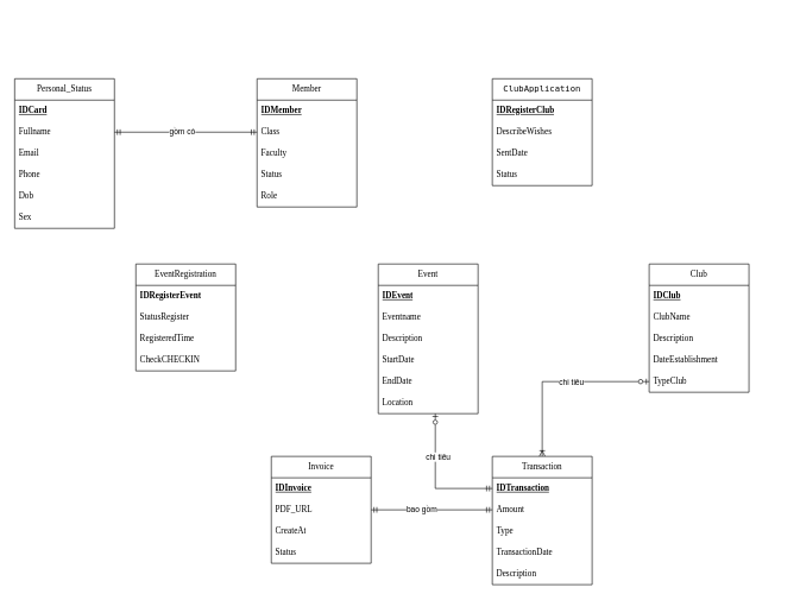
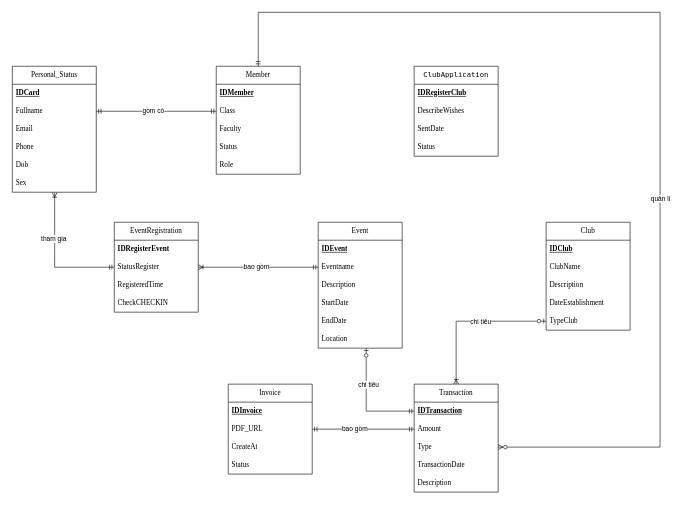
+ <mxCell id="2" style="edgeStyle=orthogonalEdgeStyle;rounded=0;orthogonalLoop=1;jettySize=auto;html=1;entryX=1;entryY=0.5;entryDx=0;entryDy=0;exitX=0.5;exitY=0;exitDx=0;exitDy=0;startArrow=ERmandOne;startFill=0;endArrow=ERzeroToMany;endFill=0;" edge="1" parent="1" source="4" target="45"><mxGeometry relative="1" as="geometry"><Array as="points"><mxPoint x="430" y="20" /><mxPoint x="1100" y="20" /><mxPoint x="1100" y="745" /></Array></mxGeometry></mxCell>
+ <mxCell id="3" value="quản lí" style="edgeLabel;html=1;align=center;verticalAlign=middle;resizable=0;points=[];" vertex="1" connectable="0" parent="2"><mxGeometry x="0.219" relative="1" as="geometry"><mxPoint as="offset" /></mxGeometry></mxCell>
+ <mxCell id="59" style="edgeStyle=orthogonalEdgeStyle;rounded=0;orthogonalLoop=1;jettySize=auto;html=1;entryX=0;entryY=0.5;entryDx=0;entryDy=0;exitX=0.504;exitY=1.013;exitDx=0;exitDy=0;exitPerimeter=0;endArrow=ERmandOne;endFill=0;startArrow=ERoneToMany;startFill=0;" edge="1" parent="1" source="16" target="32"><mxGeometry relative="1" as="geometry" /></mxCell>
+ <mxCell id="60" value="tham gia" style="edgeLabel;html=1;align=center;verticalAlign=middle;resizable=0;points=[];" vertex="1" connectable="0" parent="59"><mxGeometry x="-0.311" y="-2" relative="1" as="geometry"><mxPoint as="offset" /></mxGeometry></mxCell>
+ <mxCell id="57" style="edgeStyle=orthogonalEdgeStyle;rounded=0;orthogonalLoop=1;jettySize=auto;html=1;entryX=0;entryY=0.5;entryDx=0;entryDy=0;startArrow=ERoneToMany;startFill=0;endArrow=ERmandOne;endFill=0;" edge="1" parent="1" source="32" target="25"><mxGeometry relative="1" as="geometry" /></mxCell>
+ <mxCell id="58" value="bao gồm" style="edgeLabel;html=1;align=center;verticalAlign=middle;resizable=0;points=[];" vertex="1" connectable="0" parent="57"><mxGeometry x="-0.043" y="1" relative="1" as="geometry"><mxPoint as="offset" /></mxGeometry></mxCell>
